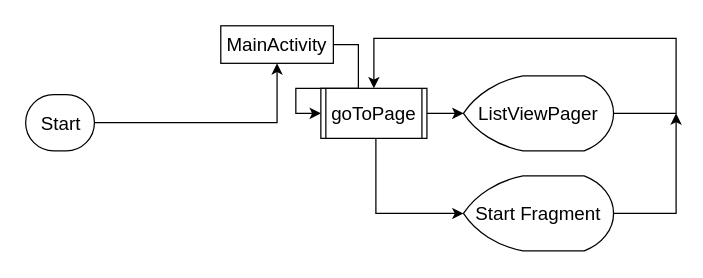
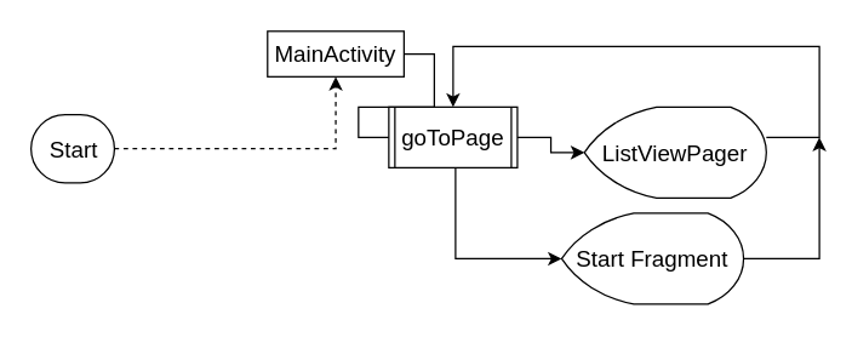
- <mxCell id="11" style="edgeStyle=orthogonalEdgeStyle;rounded=0;orthogonalLoop=1;jettySize=auto;html=1;entryX=0;entryY=0.5;entryDx=0;entryDy=0;fontStyle=0;strokeWidth=1;exitX=1;exitY=0.5;exitDx=0;exitDy=0;fontFamily=Helvetica;fontSize=15;spacing=2;" edge="1" parent="1" source="4" target="13"><mxGeometry relative="1" as="geometry"><mxPoint x="170" y="90" as="sourcePoint" /><Array as="points" /><mxPoint x="250" y="90" as="targetPoint" /></mxGeometry></mxCell>
+ <mxCell id="11" style="edgeStyle=orthogonalEdgeStyle;rounded=0;orthogonalLoop=1;jettySize=auto;html=1;entryX=0;entryY=0.5;entryDx=0;entryDy=0;fontStyle=0;strokeWidth=1;exitX=1;exitY=0.5;exitDx=0;exitDy=0;fontFamily=Helvetica;fontSize=15;spacing=2;endArrow=none;" edge="1" parent="1" source="4" target="13"><mxGeometry relative="1" as="geometry"><mxPoint x="170" y="90" as="sourcePoint" /><Array as="points" /><mxPoint x="250" y="90" as="targetPoint" /></mxGeometry></mxCell>
- <mxCell id="8" value="&lt;span style=&quot;font-size: 15px&quot;&gt;ListViewPager&lt;/span&gt;" style="strokeWidth=1;html=1;shape=mxgraph.flowchart.display;whiteSpace=wrap;fontStyle=0;fontFamily=Helvetica;fontSize=15;spacing=2;" vertex="1" parent="1"><mxGeometry x="370" y="60" width="120" height="60" as="geometry" /></mxCell>
+ <mxCell id="8" value="&lt;span style=&quot;font-size: 15px&quot;&gt;ListViewPager&lt;/span&gt;" style="strokeWidth=1;html=1;shape=mxgraph.flowchart.display;whiteSpace=wrap;fontStyle=0;fontFamily=Helvetica;fontSize=15;spacing=2;" vertex="1" parent="1"><mxGeometry x="385" y="70" width="120" height="60" as="geometry" /></mxCell>
- <mxCell id="2" value="" style="edgeStyle=orthogonalEdgeStyle;rounded=0;orthogonalLoop=1;jettySize=auto;html=1;fontStyle=0;strokeWidth=1;fontFamily=Helvetica;fontSize=15;spacing=2;" edge="1" parent="1" source="3" target="4"><mxGeometry relative="1" as="geometry" /></mxCell>
+ <mxCell id="2" value="" style="edgeStyle=orthogonalEdgeStyle;rounded=0;orthogonalLoop=1;jettySize=auto;html=1;fontStyle=0;strokeWidth=1;fontFamily=Helvetica;fontSize=15;spacing=2;dashed=1;" edge="1" parent="1" source="3" target="4"><mxGeometry relative="1" as="geometry" /></mxCell>
